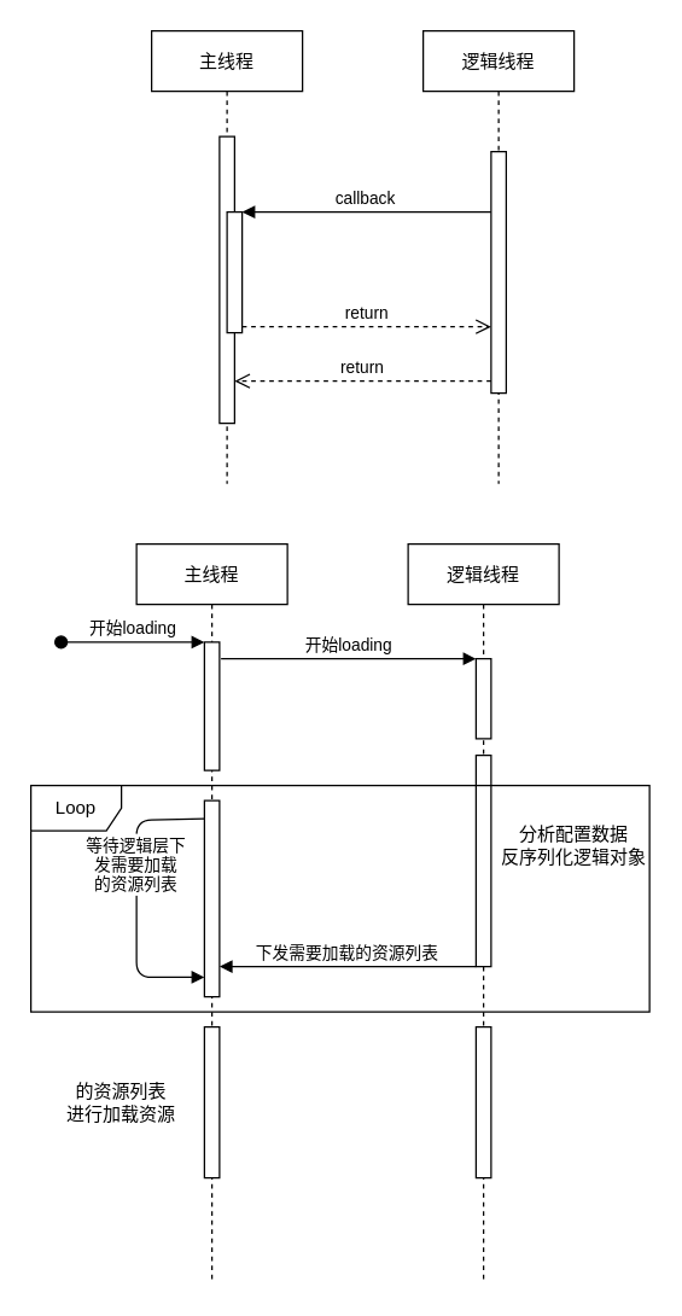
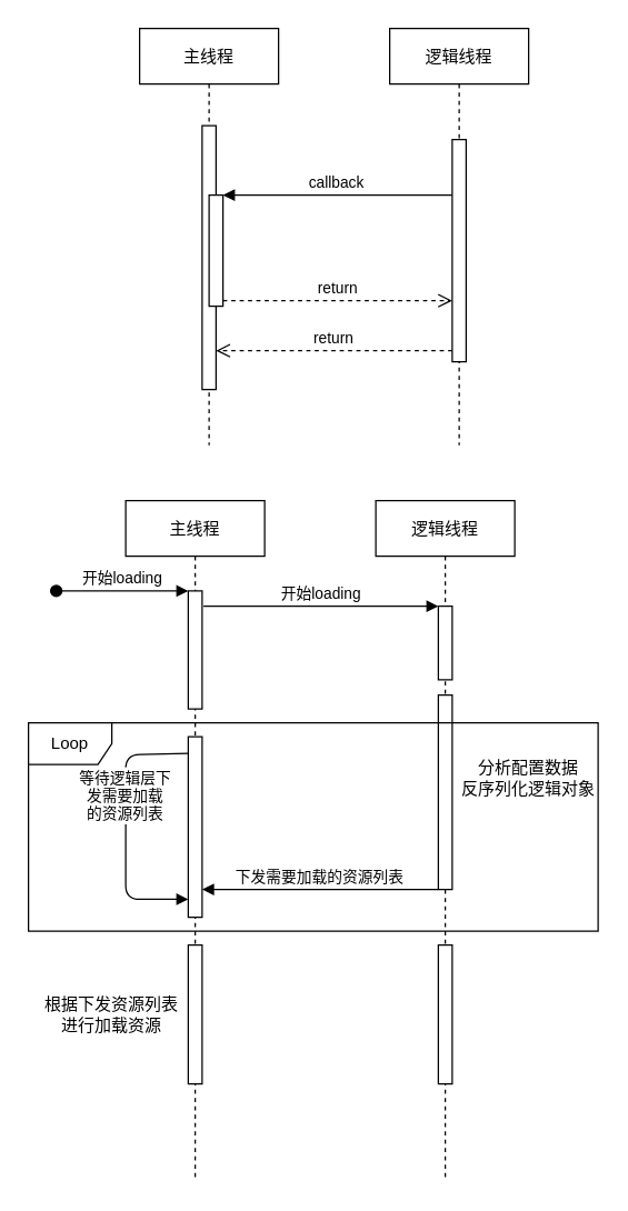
- <mxCell id="23" value="的资源列表&lt;br&gt;进行加载资源" style="text;html=1;strokeColor=none;fillColor=none;align=center;verticalAlign=middle;whiteSpace=wrap;rounded=0;" parent="1" vertex="1"><mxGeometry x="30" y="720" width="100" height="20" as="geometry" /></mxCell>
+ <mxCell id="23" value="根据下发资源列表&lt;br&gt;进行加载资源" style="text;html=1;strokeColor=none;fillColor=none;align=center;verticalAlign=middle;whiteSpace=wrap;rounded=0;" parent="1" vertex="1"><mxGeometry x="30" y="720" width="100" height="20" as="geometry" /></mxCell>
